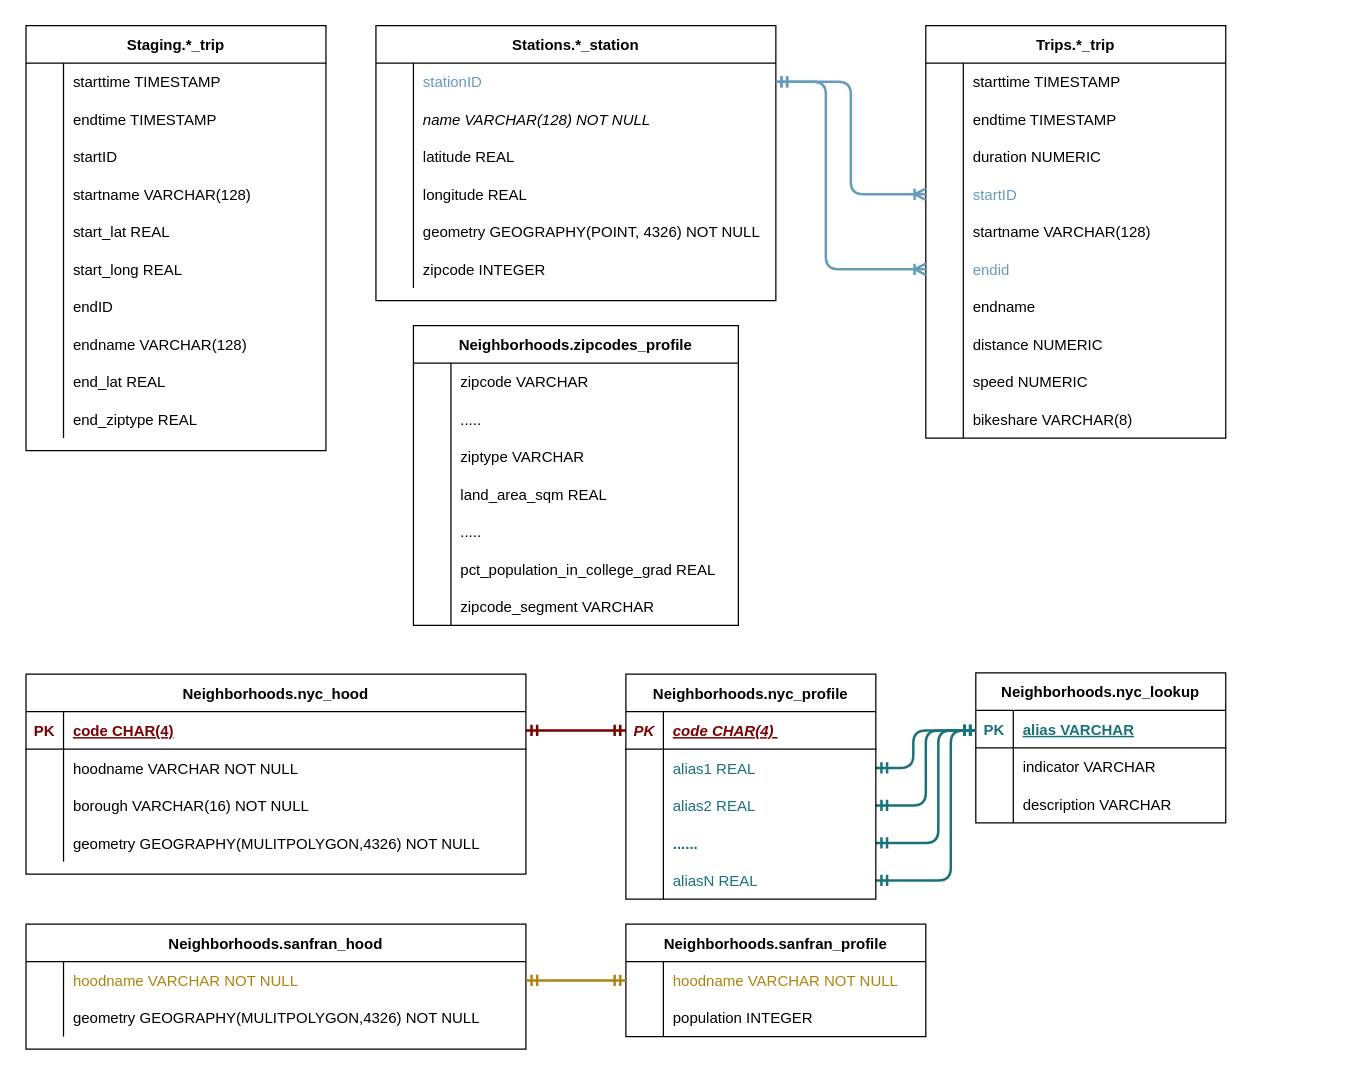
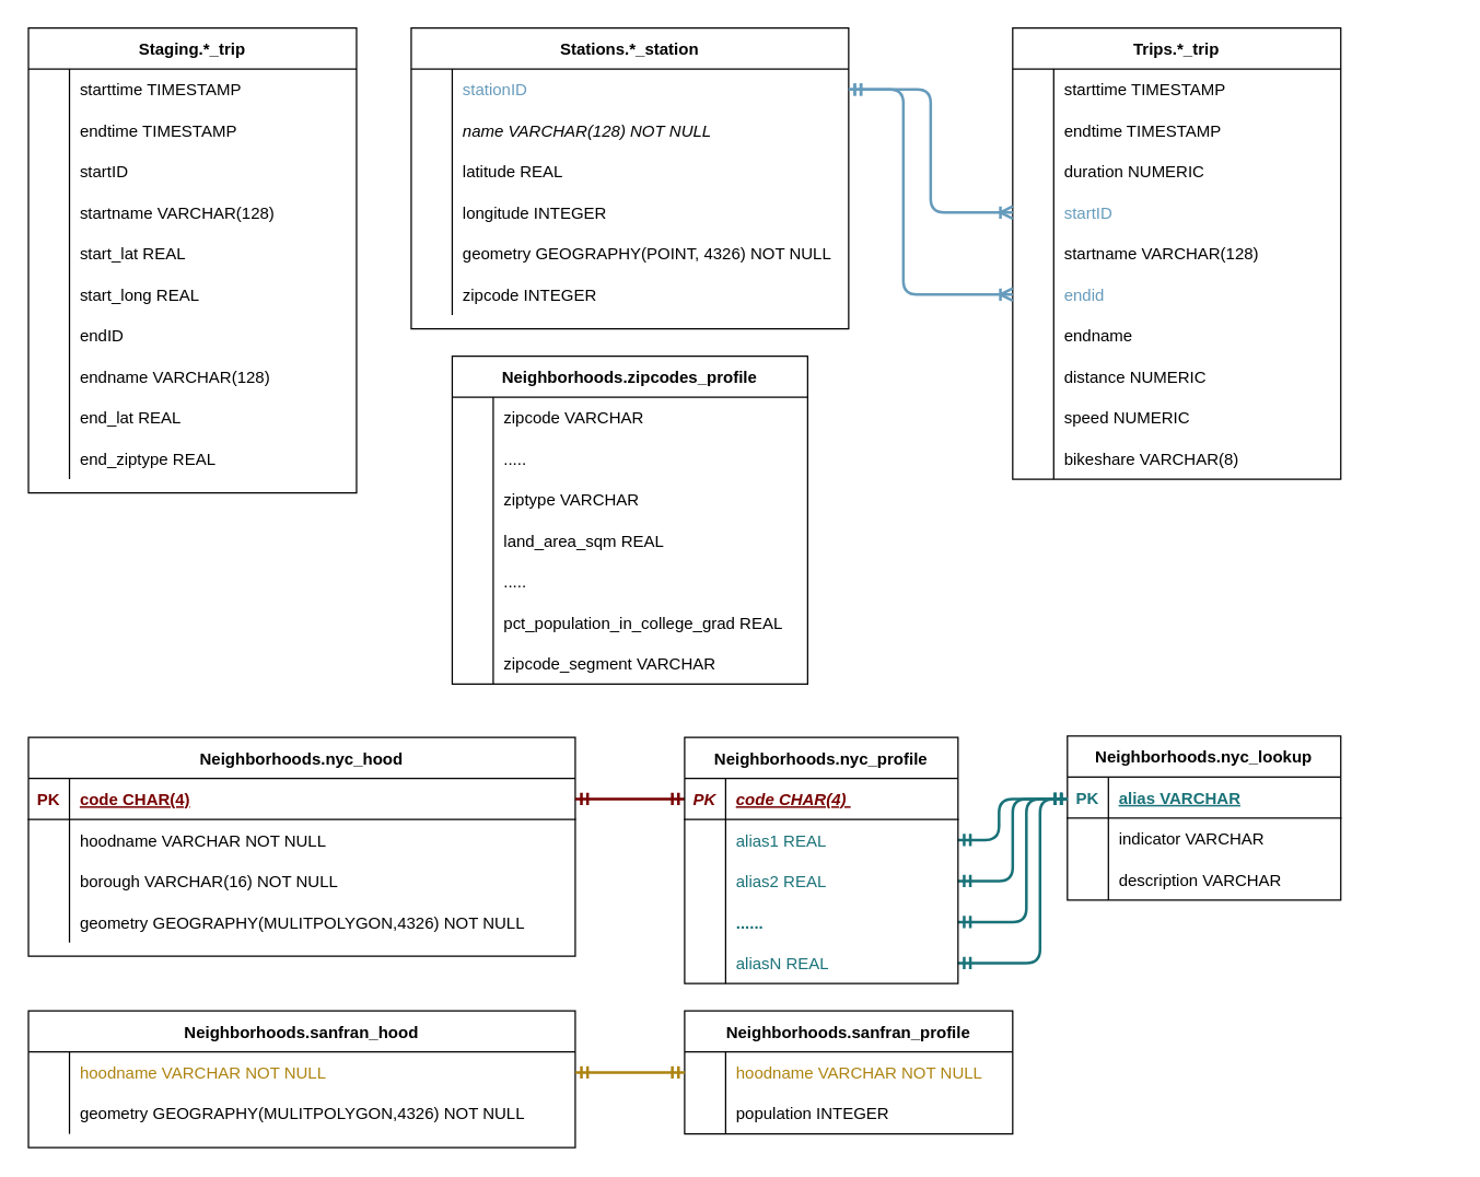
- <mxCell id="47" value="longitude REAL" style="shape=partialRectangle;overflow=hidden;connectable=0;fillColor=none;top=0;left=0;bottom=0;right=0;align=left;spacingLeft=6;" parent="45" vertex="1"><mxGeometry x="30" width="290" height="30" as="geometry" /></mxCell>
+ <mxCell id="47" value="longitude INTEGER" style="shape=partialRectangle;overflow=hidden;connectable=0;fillColor=none;top=0;left=0;bottom=0;right=0;align=left;spacingLeft=6;" parent="45" vertex="1"><mxGeometry x="30" width="290" height="30" as="geometry" /></mxCell>
